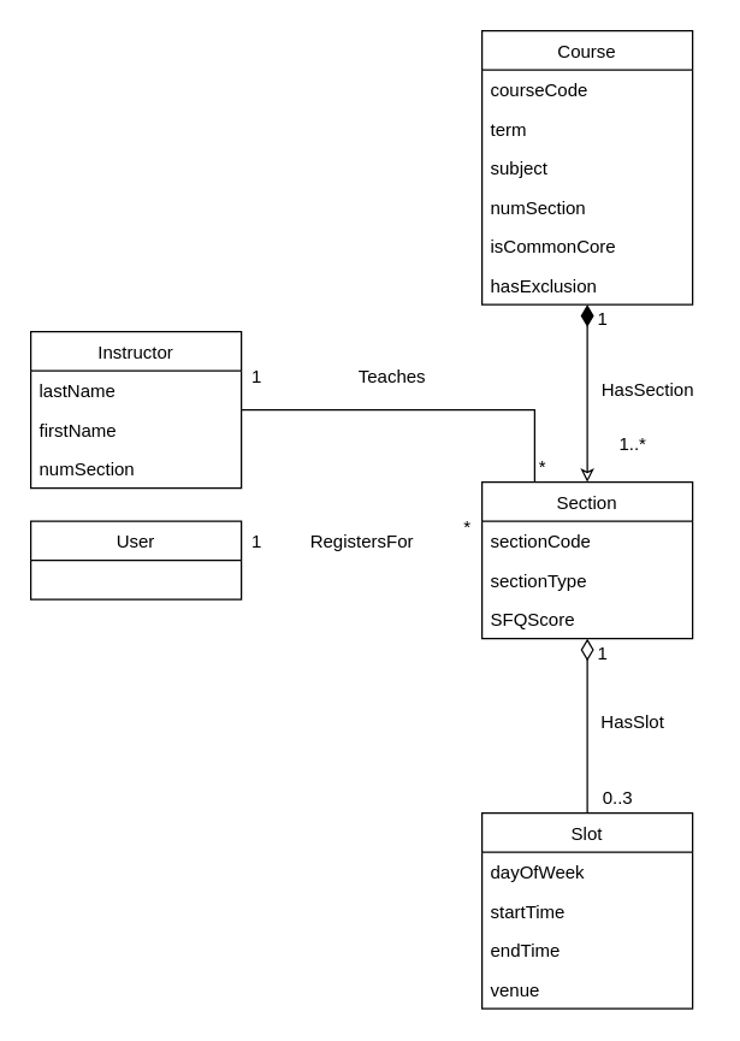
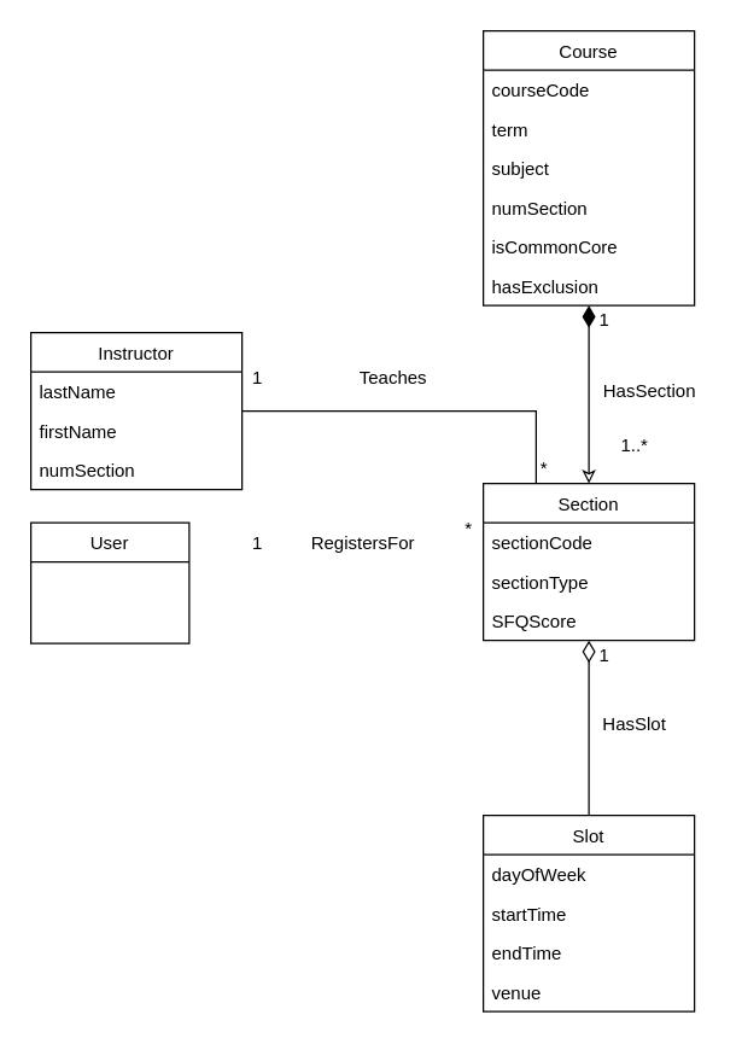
- <mxCell id="32" value="User" style="swimlane;fontStyle=0;childLayout=stackLayout;horizontal=1;startSize=26;fillColor=none;horizontalStack=0;resizeParent=1;resizeParentMax=0;resizeLast=0;collapsible=1;marginBottom=0;" vertex="1" parent="1"><mxGeometry x="20" y="346" width="140" height="52" as="geometry"><mxRectangle x="220" y="100" width="60" height="26" as="alternateBounds" /></mxGeometry></mxCell>
+ <mxCell id="32" value="User" style="swimlane;fontStyle=0;childLayout=stackLayout;horizontal=1;startSize=26;fillColor=none;horizontalStack=0;resizeParent=1;resizeParentMax=0;resizeLast=0;collapsible=1;marginBottom=0;" vertex="1" parent="1"><mxGeometry x="20" y="346" width="105" height="80" as="geometry"><mxRectangle x="220" y="100" width="60" height="26" as="alternateBounds" /></mxGeometry></mxCell>
- <mxCell id="31" value="0..3" style="text;html=1;align=center;verticalAlign=middle;resizable=0;points=[];autosize=1;" vertex="1" parent="1"><mxGeometry x="390" y="520" width="40" height="20" as="geometry" /></mxCell>
